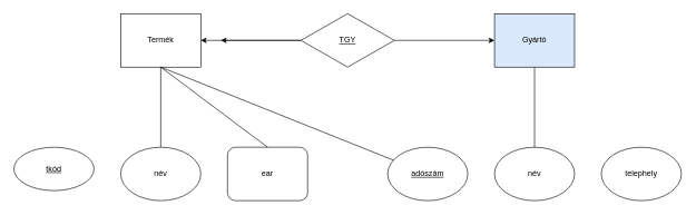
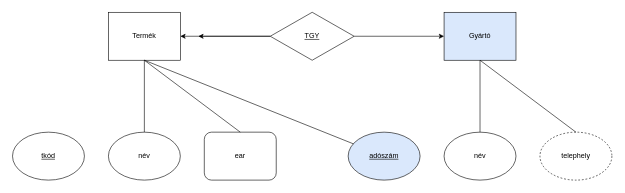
+ <mxCell id="18" value="" parent="1" style="endArrow=none;html=1;rounded=0;entryX=0.5;entryY=1;entryDx=0;entryDy=0;exitX=0.5;exitY=0;exitDx=0;exitDy=0;" edge="1" target="3" source="13"><mxGeometry as="geometry" width="50" height="50" relative="1"><mxPoint as="sourcePoint" x="490" y="250" /><mxPoint as="targetPoint" x="540" y="200" /></mxGeometry></mxCell>
- <mxCell id="8" value="&lt;u&gt;tkód&lt;/u&gt;" parent="1" style="ellipse;whiteSpace=wrap;html=1;" vertex="1"><mxGeometry x="20" y="220" as="geometry" width="120" height="65" /></mxCell>
+ <mxCell id="8" value="&lt;u&gt;tkód&lt;/u&gt;" parent="1" style="ellipse;whiteSpace=wrap;html=1;" vertex="1"><mxGeometry as="geometry" x="20" y="220" width="120" height="80" /></mxCell>
- <mxCell id="12" value="&lt;u&gt;adószám&lt;/u&gt;" parent="1" style="ellipse;whiteSpace=wrap;html=1;" vertex="1"><mxGeometry as="geometry" x="580" y="220" width="120" height="80" /></mxCell>
+ <mxCell id="12" value="&lt;u&gt;adószám&lt;/u&gt;" parent="1" style="ellipse;whiteSpace=wrap;html=1;fillColor=#dae8fc;" vertex="1"><mxGeometry as="geometry" x="580" y="220" width="120" height="80" /></mxCell>
- <mxCell id="13" value="telephely" parent="1" style="ellipse;whiteSpace=wrap;html=1;" vertex="1"><mxGeometry as="geometry" x="900" y="220" width="120" height="80" /></mxCell>
+ <mxCell id="13" value="telephely" parent="1" style="ellipse;whiteSpace=wrap;html=1;dashed=1;" vertex="1"><mxGeometry as="geometry" x="900" y="220" width="120" height="80" /></mxCell>
